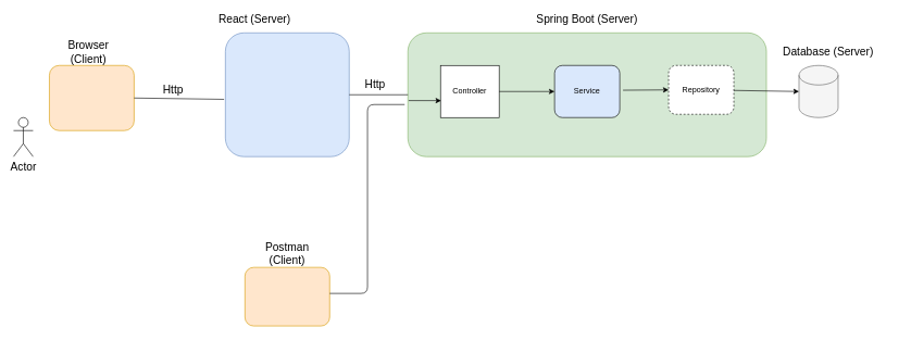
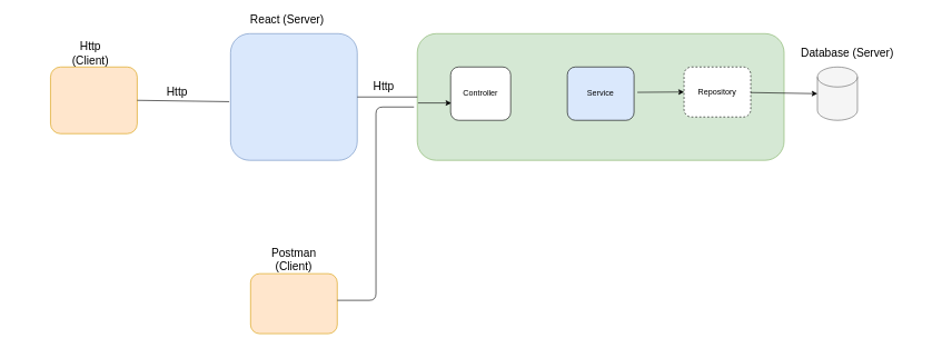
- <mxCell id="9" value="React (Server)" style="text;html=1;strokeColor=none;fillColor=none;align=center;verticalAlign=middle;whiteSpace=wrap;rounded=0;fontSize=17;" vertex="1" parent="1"><mxGeometry x="325" y="20" width="130" height="20" as="geometry" /></mxCell>
+ <mxCell id="9" value="React (Server)" style="text;html=1;strokeColor=none;fillColor=none;align=center;verticalAlign=middle;whiteSpace=wrap;rounded=0;fontSize=17;" vertex="1" parent="1"><mxGeometry x="365" y="20" width="130" height="20" as="geometry" /></mxCell>
- <mxCell id="8" value="Spring Boot (Server)" style="text;html=1;strokeColor=none;fillColor=none;align=center;verticalAlign=middle;whiteSpace=wrap;rounded=0;fontSize=17;" vertex="1" parent="1"><mxGeometry x="795" y="20" width="210" height="20" as="geometry" /></mxCell>
- <mxCell id="12" value="Browser (Client)" style="text;html=1;strokeColor=none;fillColor=none;align=center;verticalAlign=middle;whiteSpace=wrap;rounded=0;fontSize=17;" vertex="1" parent="1"><mxGeometry x="115" y="70" width="40" height="20" as="geometry" /></mxCell>
+ <mxCell id="12" value="Http (Client)" style="text;html=1;strokeColor=none;fillColor=none;align=center;verticalAlign=middle;whiteSpace=wrap;rounded=0;fontSize=17;" vertex="1" parent="1"><mxGeometry x="115" y="70" width="40" height="20" as="geometry" /></mxCell>
- <mxCell id="3" value="Controller" style="whiteSpace=wrap;html=1;rounded=0;" vertex="1" parent="1"><mxGeometry x="675" y="100" width="90" height="80" as="geometry" /></mxCell>
+ <mxCell id="3" value="Controller" style="rounded=1;whiteSpace=wrap;html=1;" vertex="1" parent="1"><mxGeometry x="675" y="100" width="90" height="80" as="geometry" /></mxCell>
- <mxCell id="17" value="" style="endArrow=classic;html=1;fontSize=17;entryX=0;entryY=0.5;entryDx=0;entryDy=0;exitX=1;exitY=0.5;exitDx=0;exitDy=0;" edge="1" parent="1" source="3" target="4"><mxGeometry width="50" height="50" relative="1" as="geometry"><mxPoint x="665" y="230" as="sourcePoint" /><mxPoint x="715" y="180" as="targetPoint" /></mxGeometry></mxCell>
- <mxCell id="10" value="Actor" style="shape=umlActor;verticalLabelPosition=bottom;verticalAlign=top;html=1;outlineConnect=0;fontSize=17;" vertex="1" parent="1"><mxGeometry x="20" y="180" width="30" height="60" as="geometry" /></mxCell>
